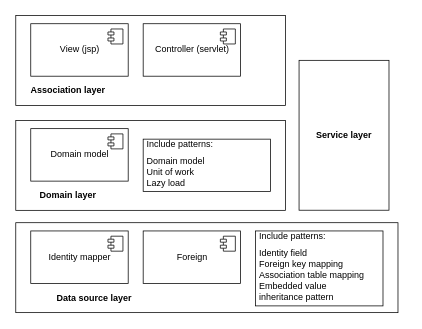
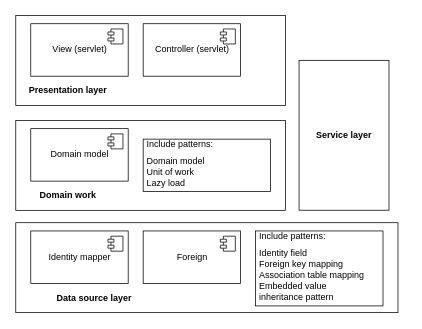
- <mxCell id="12" value="View (jsp)" style="html=1;" vertex="1" parent="9"><mxGeometry x="20" y="11" width="130" height="70" as="geometry" /></mxCell>
+ <mxCell id="12" value="View (servlet)" style="html=1;" vertex="1" parent="9"><mxGeometry x="20" y="11" width="130" height="70" as="geometry" /></mxCell>
- <mxCell id="11" value="&lt;b&gt;Association layer&lt;/b&gt;" style="text;html=1;strokeColor=none;fillColor=none;align=center;verticalAlign=middle;whiteSpace=wrap;rounded=0;" vertex="1" parent="9"><mxGeometry x="10" y="90.0" width="120" height="20" as="geometry" /></mxCell>
+ <mxCell id="11" value="&lt;b&gt;Presentation layer&lt;/b&gt;" style="text;html=1;strokeColor=none;fillColor=none;align=center;verticalAlign=middle;whiteSpace=wrap;rounded=0;" vertex="1" parent="9"><mxGeometry x="10" y="90.0" width="120" height="20" as="geometry" /></mxCell>
- <mxCell id="4" value="&lt;b&gt;Domain layer&lt;/b&gt;" style="text;html=1;strokeColor=none;fillColor=none;align=center;verticalAlign=middle;whiteSpace=wrap;rounded=0;" vertex="1" parent="2"><mxGeometry x="10" y="90.0" width="120" height="20" as="geometry" /></mxCell>
+ <mxCell id="4" value="&lt;b&gt;Domain work&lt;/b&gt;" style="text;html=1;strokeColor=none;fillColor=none;align=center;verticalAlign=middle;whiteSpace=wrap;rounded=0;" vertex="1" parent="2"><mxGeometry x="10" y="90.0" width="120" height="20" as="geometry" /></mxCell>
